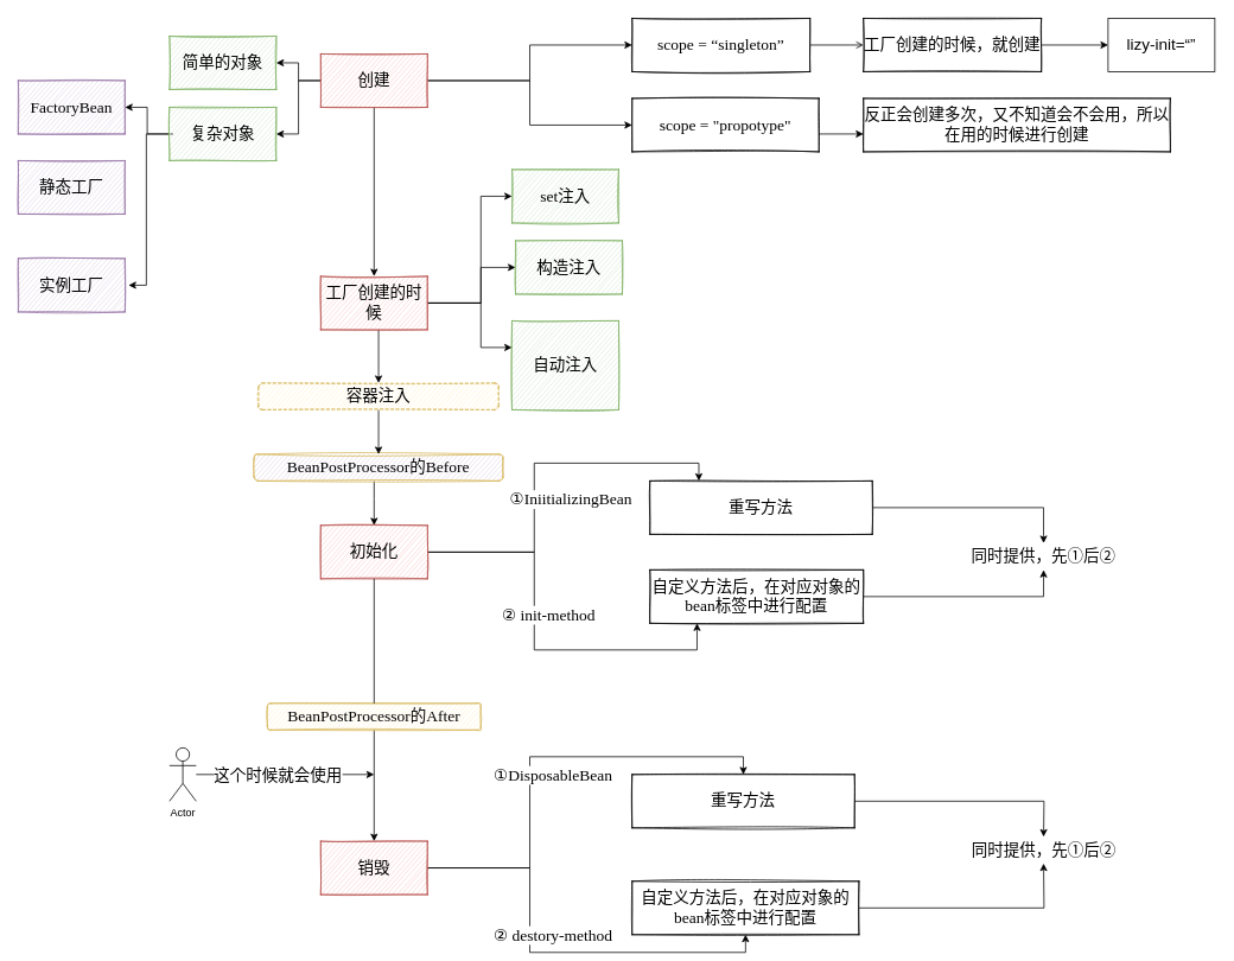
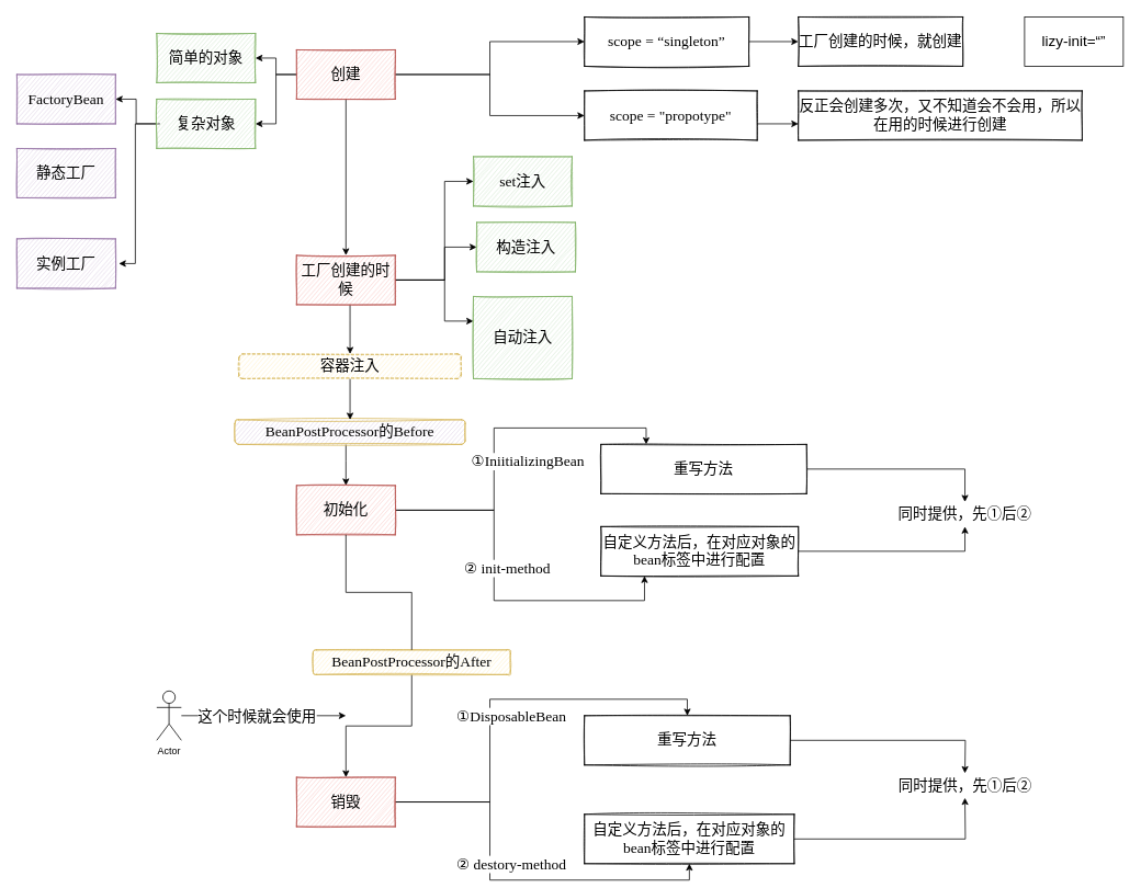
- <mxCell id="20" value="" style="edgeStyle=orthogonalEdgeStyle;rounded=0;orthogonalLoop=1;jettySize=auto;html=1;fontFamily=Comic Sans MS;fontSize=14;endArrow=open;" parent="1" source="21" target="25" edge="1"><mxGeometry relative="1" as="geometry" /></mxCell>
+ <mxCell id="20" value="" style="edgeStyle=orthogonalEdgeStyle;rounded=0;orthogonalLoop=1;jettySize=auto;html=1;fontFamily=Comic Sans MS;fontSize=14;" parent="1" source="21" target="25" edge="1"><mxGeometry relative="1" as="geometry" /></mxCell>
- <mxCell id="24" style="edgeStyle=orthogonalEdgeStyle;rounded=0;orthogonalLoop=1;jettySize=auto;html=1;entryX=0;entryY=0.5;entryDx=0;entryDy=0;" parent="1" source="25" target="40" edge="1"><mxGeometry relative="1" as="geometry" /></mxCell>
- <mxCell id="37" value="&lt;font style=&quot;font-size: 18px&quot;&gt;BeanPostProcessor的After&lt;/font&gt;" style="rounded=1;whiteSpace=wrap;html=1;sketch=1;fontFamily=Comic Sans MS;fontSize=14;fillColor=#fff2cc;strokeColor=#d6b656;" parent="1" vertex="1"><mxGeometry x="300" y="790" width="240" height="30" as="geometry" /></mxCell>
+ <mxCell id="37" value="&lt;font style=&quot;font-size: 18px&quot;&gt;BeanPostProcessor的After&lt;/font&gt;" style="rounded=1;whiteSpace=wrap;html=1;sketch=1;fontFamily=Comic Sans MS;fontSize=14;fillColor=#fff2cc;strokeColor=#d6b656;" parent="1" vertex="1"><mxGeometry x="380" y="790" width="240" height="30" as="geometry" /></mxCell>
